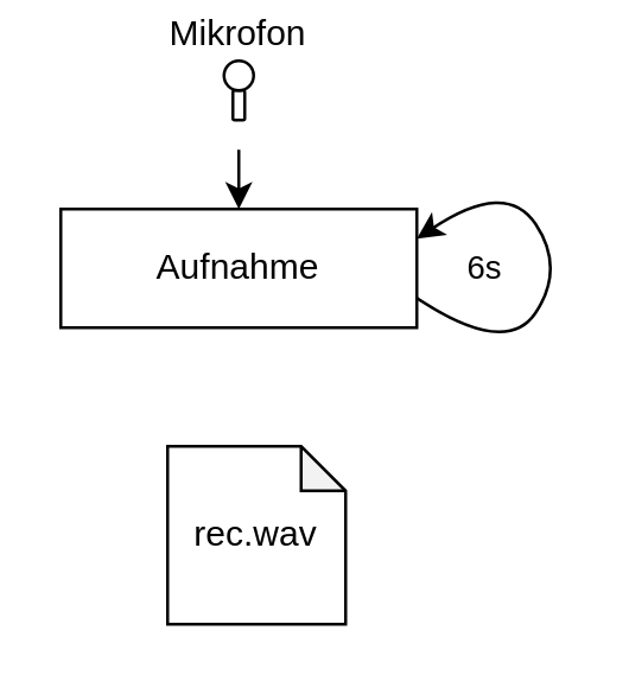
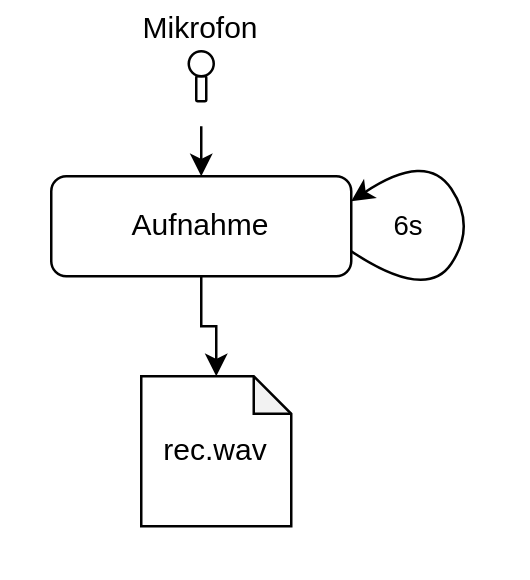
- <mxCell id="4" value="Aufnahme" style="rounded=0;whiteSpace=wrap;html=1;fillColor=none;" parent="1" vertex="1"><mxGeometry x="20" y="70" width="120" height="40" as="geometry" /></mxCell>
+ <mxCell id="4" value="Aufnahme" style="whiteSpace=wrap;html=1;fillColor=none;rounded=1;" parent="1" vertex="1"><mxGeometry x="20" y="70" width="120" height="40" as="geometry" /></mxCell>
+ <mxCell id="3" style="edgeStyle=orthogonalEdgeStyle;rounded=0;orthogonalLoop=1;jettySize=auto;html=1;entryX=0.5;entryY=0;entryDx=0;entryDy=0;entryPerimeter=0;" parent="1" source="4" target="5" edge="1"><mxGeometry relative="1" as="geometry" /></mxCell>
